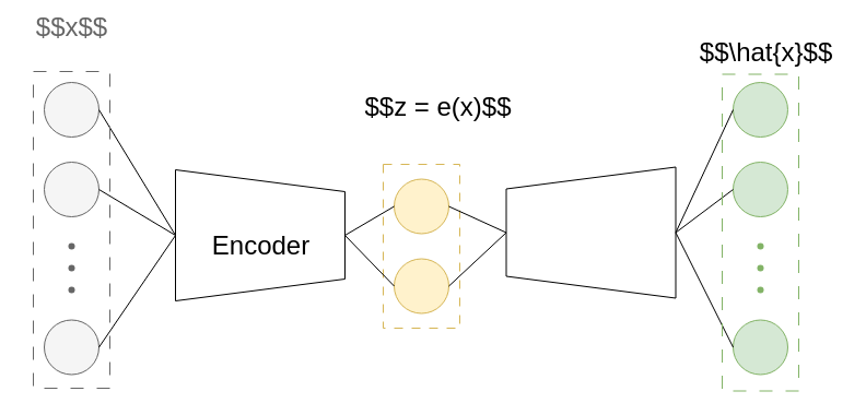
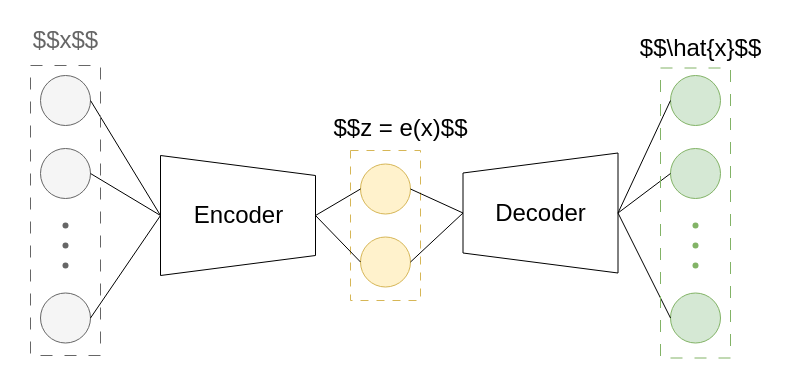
- <mxCell id="32" value="$$x$$" style="text;html=1;align=center;verticalAlign=middle;resizable=0;points=[];autosize=1;strokeColor=none;fillColor=none;fontSize=24;fontColor=#666666;" vertex="1" parent="1"><mxGeometry x="20" y="5" width="90" height="40" as="geometry" /></mxCell>
+ <mxCell id="32" value="$$x$$" style="text;html=1;align=center;verticalAlign=middle;resizable=0;points=[];autosize=1;strokeColor=none;fillColor=none;fontSize=24;fontColor=#666666;" vertex="1" parent="1"><mxGeometry x="20" y="20" width="90" height="40" as="geometry" /></mxCell>
- <mxCell id="35" value="&lt;font style=&quot;font-size: 24px;&quot;&gt;$$z = e(x)$$&lt;/font&gt;" style="text;html=1;align=center;verticalAlign=middle;resizable=0;points=[];autosize=1;strokeColor=none;fillColor=none;" vertex="1" parent="1"><mxGeometry x="320" y="78" width="160" height="40" as="geometry" /></mxCell>
+ <mxCell id="35" value="&lt;font style=&quot;font-size: 24px;&quot;&gt;$$z = e(x)$$&lt;/font&gt;" style="text;html=1;align=center;verticalAlign=middle;resizable=0;points=[];autosize=1;strokeColor=none;fillColor=none;" vertex="1" parent="1"><mxGeometry x="320" y="108" width="160" height="40" as="geometry" /></mxCell>
+ <mxCell id="17" value="Decoder" style="text;html=1;align=center;verticalAlign=middle;resizable=0;points=[];autosize=1;strokeColor=none;fillColor=none;fontSize=24;" vertex="1" parent="1"><mxGeometry x="485" y="192.5" width="110" height="40" as="geometry" /></mxCell>
- <mxCell id="3" value="Encoder" style="text;html=1;align=center;verticalAlign=middle;resizable=0;points=[];autosize=1;strokeColor=none;fillColor=none;fontSize=24;" vertex="1" parent="1"><mxGeometry x="182.5" y="205" width="110" height="40" as="geometry" /></mxCell>
+ <mxCell id="3" value="Encoder" style="text;html=1;align=center;verticalAlign=middle;resizable=0;points=[];autosize=1;strokeColor=none;fillColor=none;fontSize=24;" vertex="1" parent="1"><mxGeometry x="182.5" y="195" width="110" height="40" as="geometry" /></mxCell>
